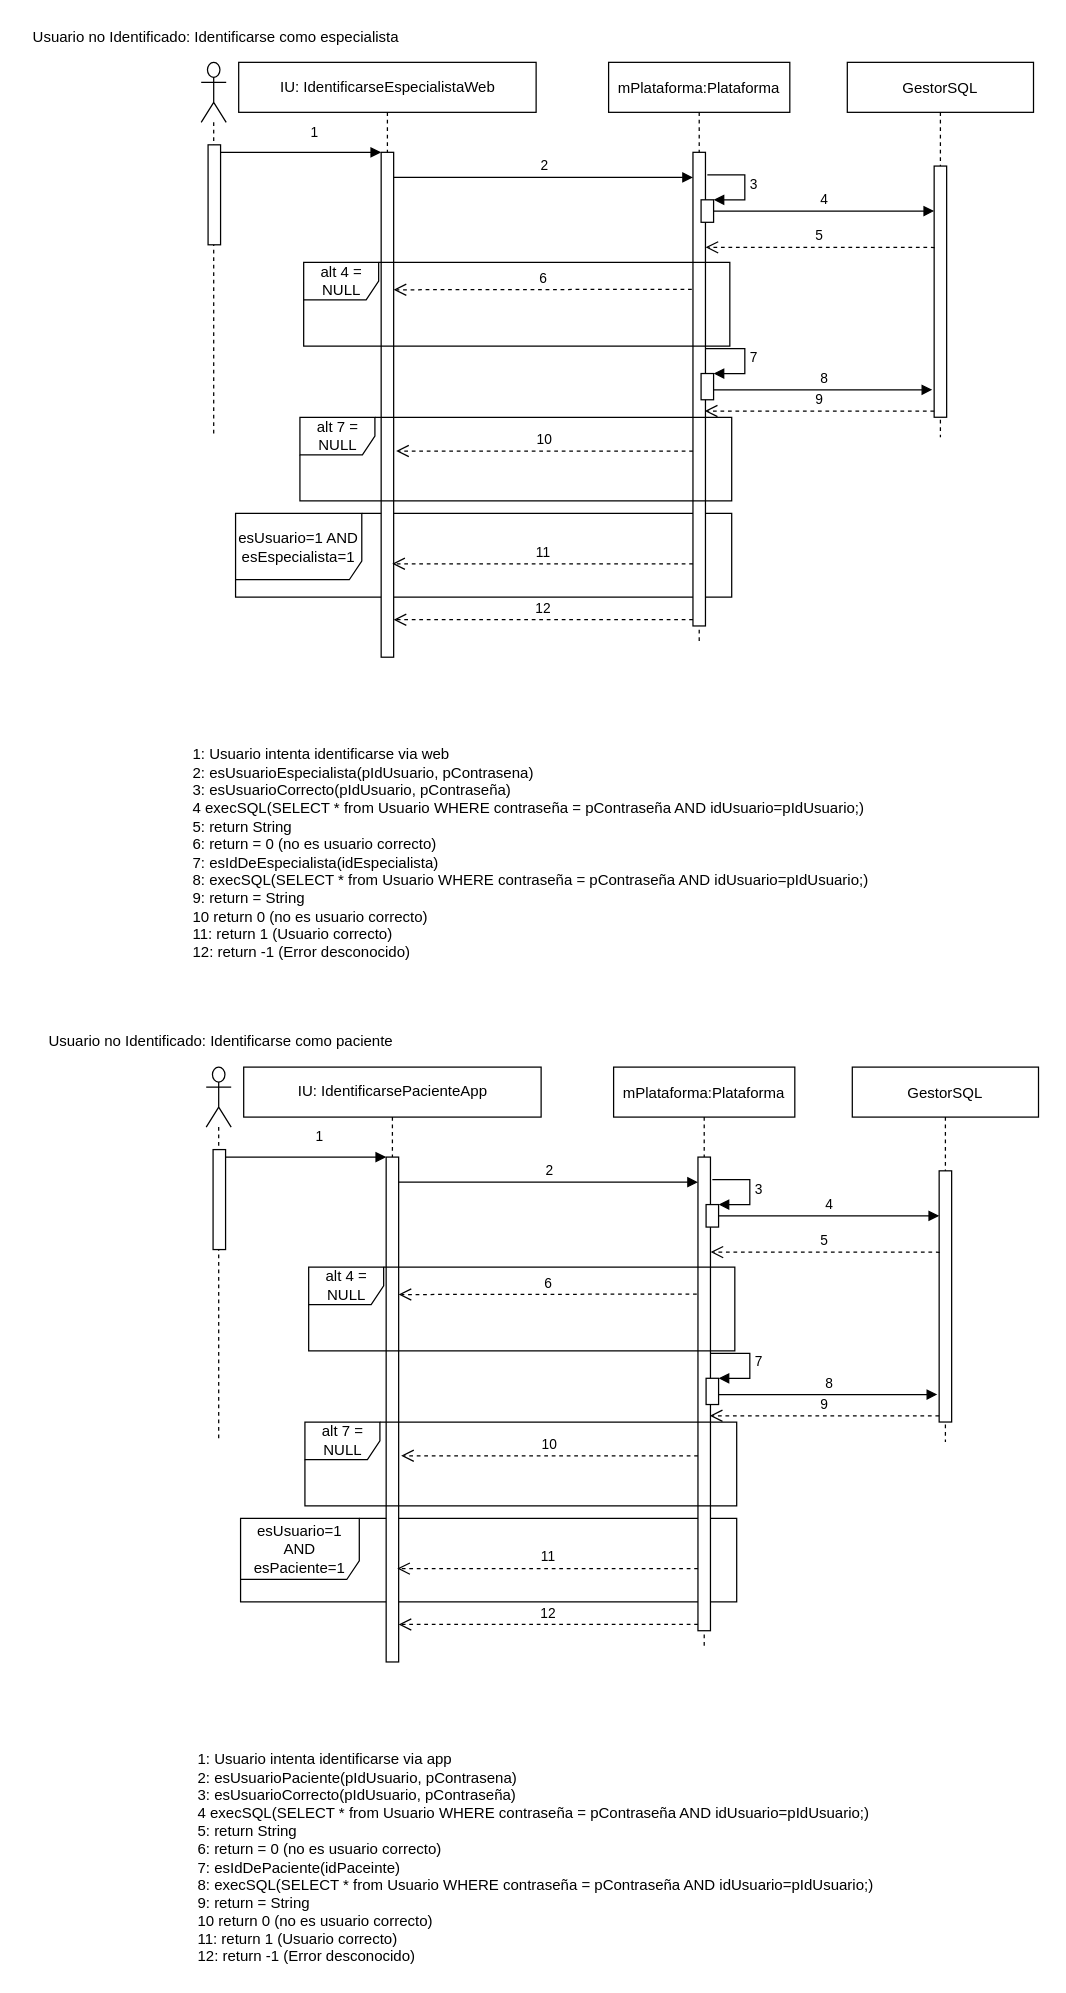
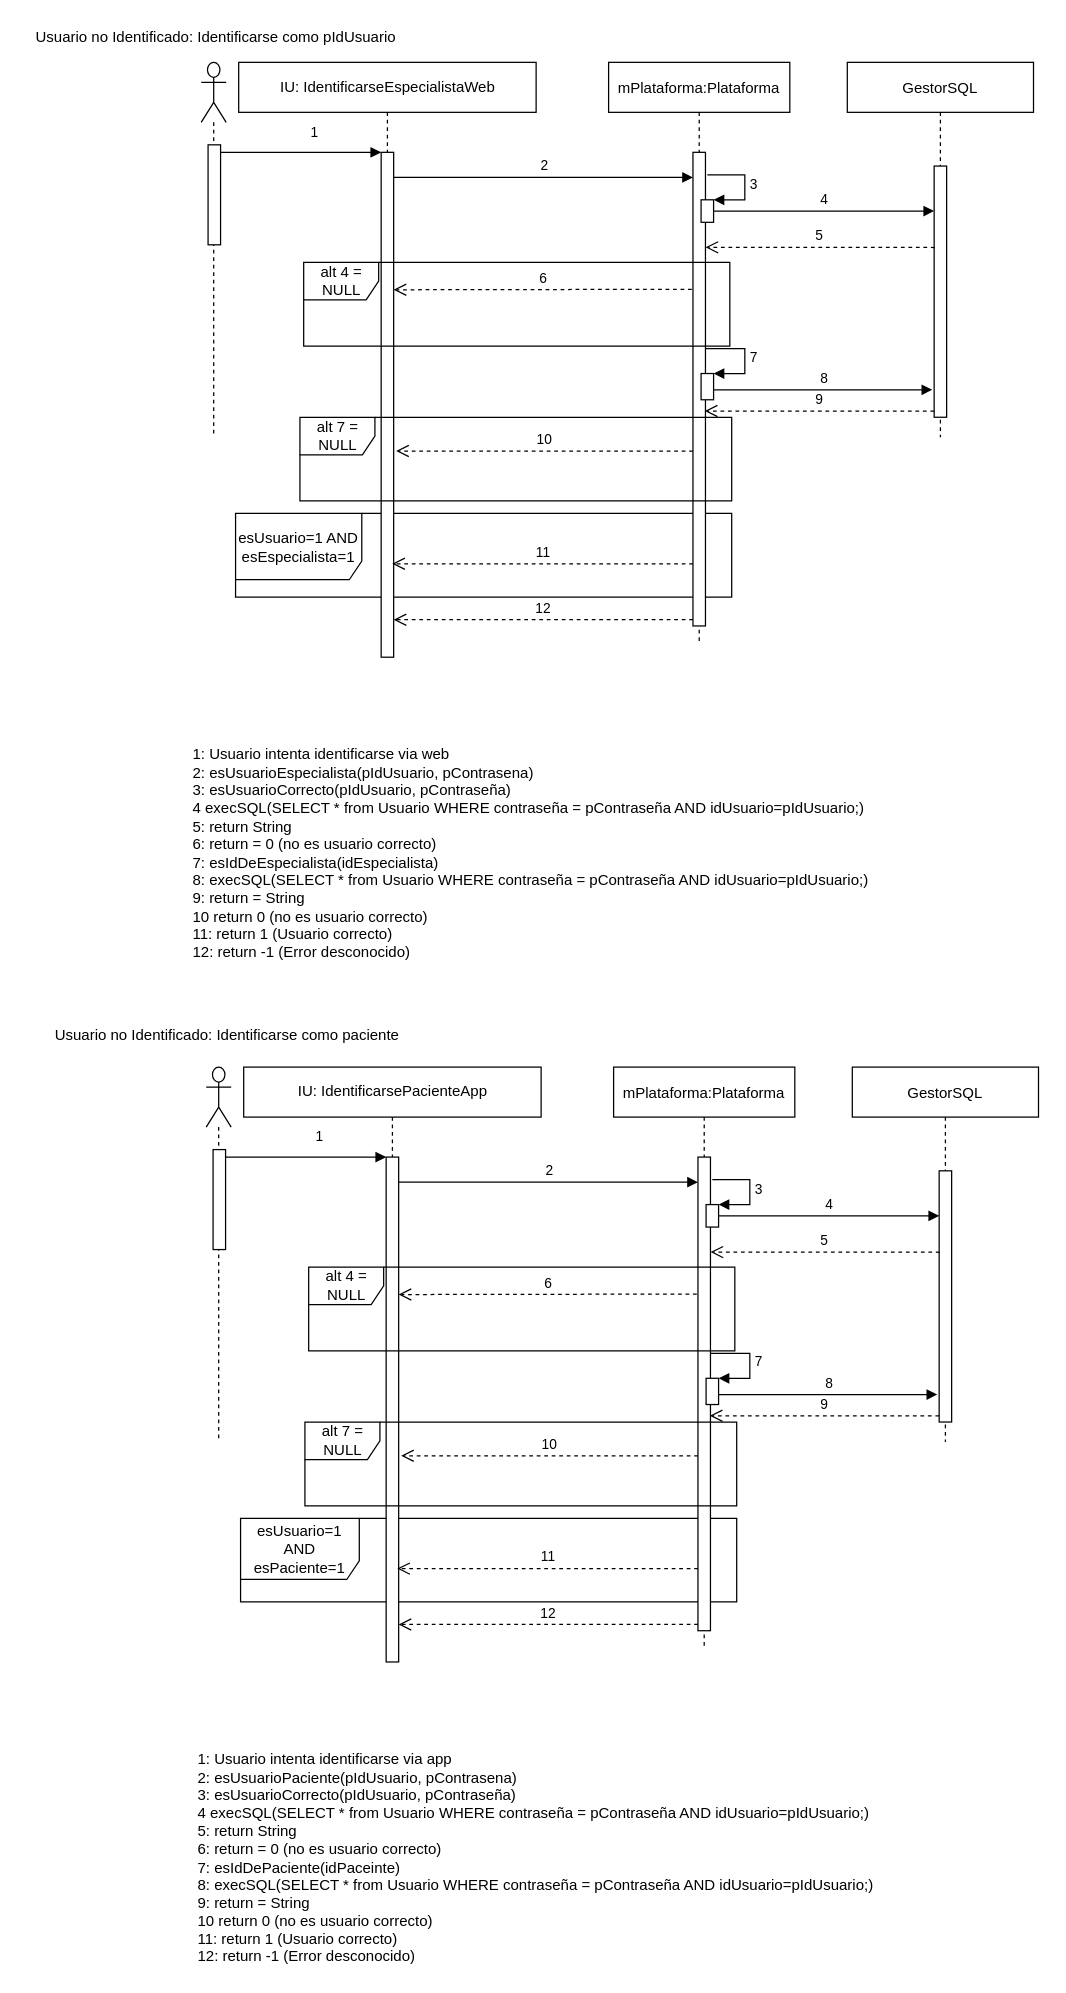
- <mxCell id="13" value="Usuario no Identificado: Identificarse como especialista" style="text;html=1;align=center;verticalAlign=middle;resizable=0;points=[];autosize=1;strokeColor=none;" parent="1" vertex="1"><mxGeometry x="20" y="20" width="303" height="18" as="geometry" /></mxCell>
+ <mxCell id="13" value="Usuario no Identificado: Identificarse como pIdUsuario" style="text;html=1;align=center;verticalAlign=middle;resizable=0;points=[];autosize=1;strokeColor=none;" parent="1" vertex="1"><mxGeometry x="20" y="20" width="303" height="18" as="geometry" /></mxCell>
- <mxCell id="40" value="Usuario no Identificado: Identificarse como paciente" style="text;html=1;align=center;verticalAlign=middle;resizable=0;points=[];autosize=1;strokeColor=none;" vertex="1" parent="1"><mxGeometry x="33" y="824" width="286" height="18" as="geometry" /></mxCell>
+ <mxCell id="40" value="Usuario no Identificado: Identificarse como paciente" style="text;html=1;align=center;verticalAlign=middle;resizable=0;points=[];autosize=1;strokeColor=none;" vertex="1" parent="1"><mxGeometry x="38" y="819" width="286" height="18" as="geometry" /></mxCell>
